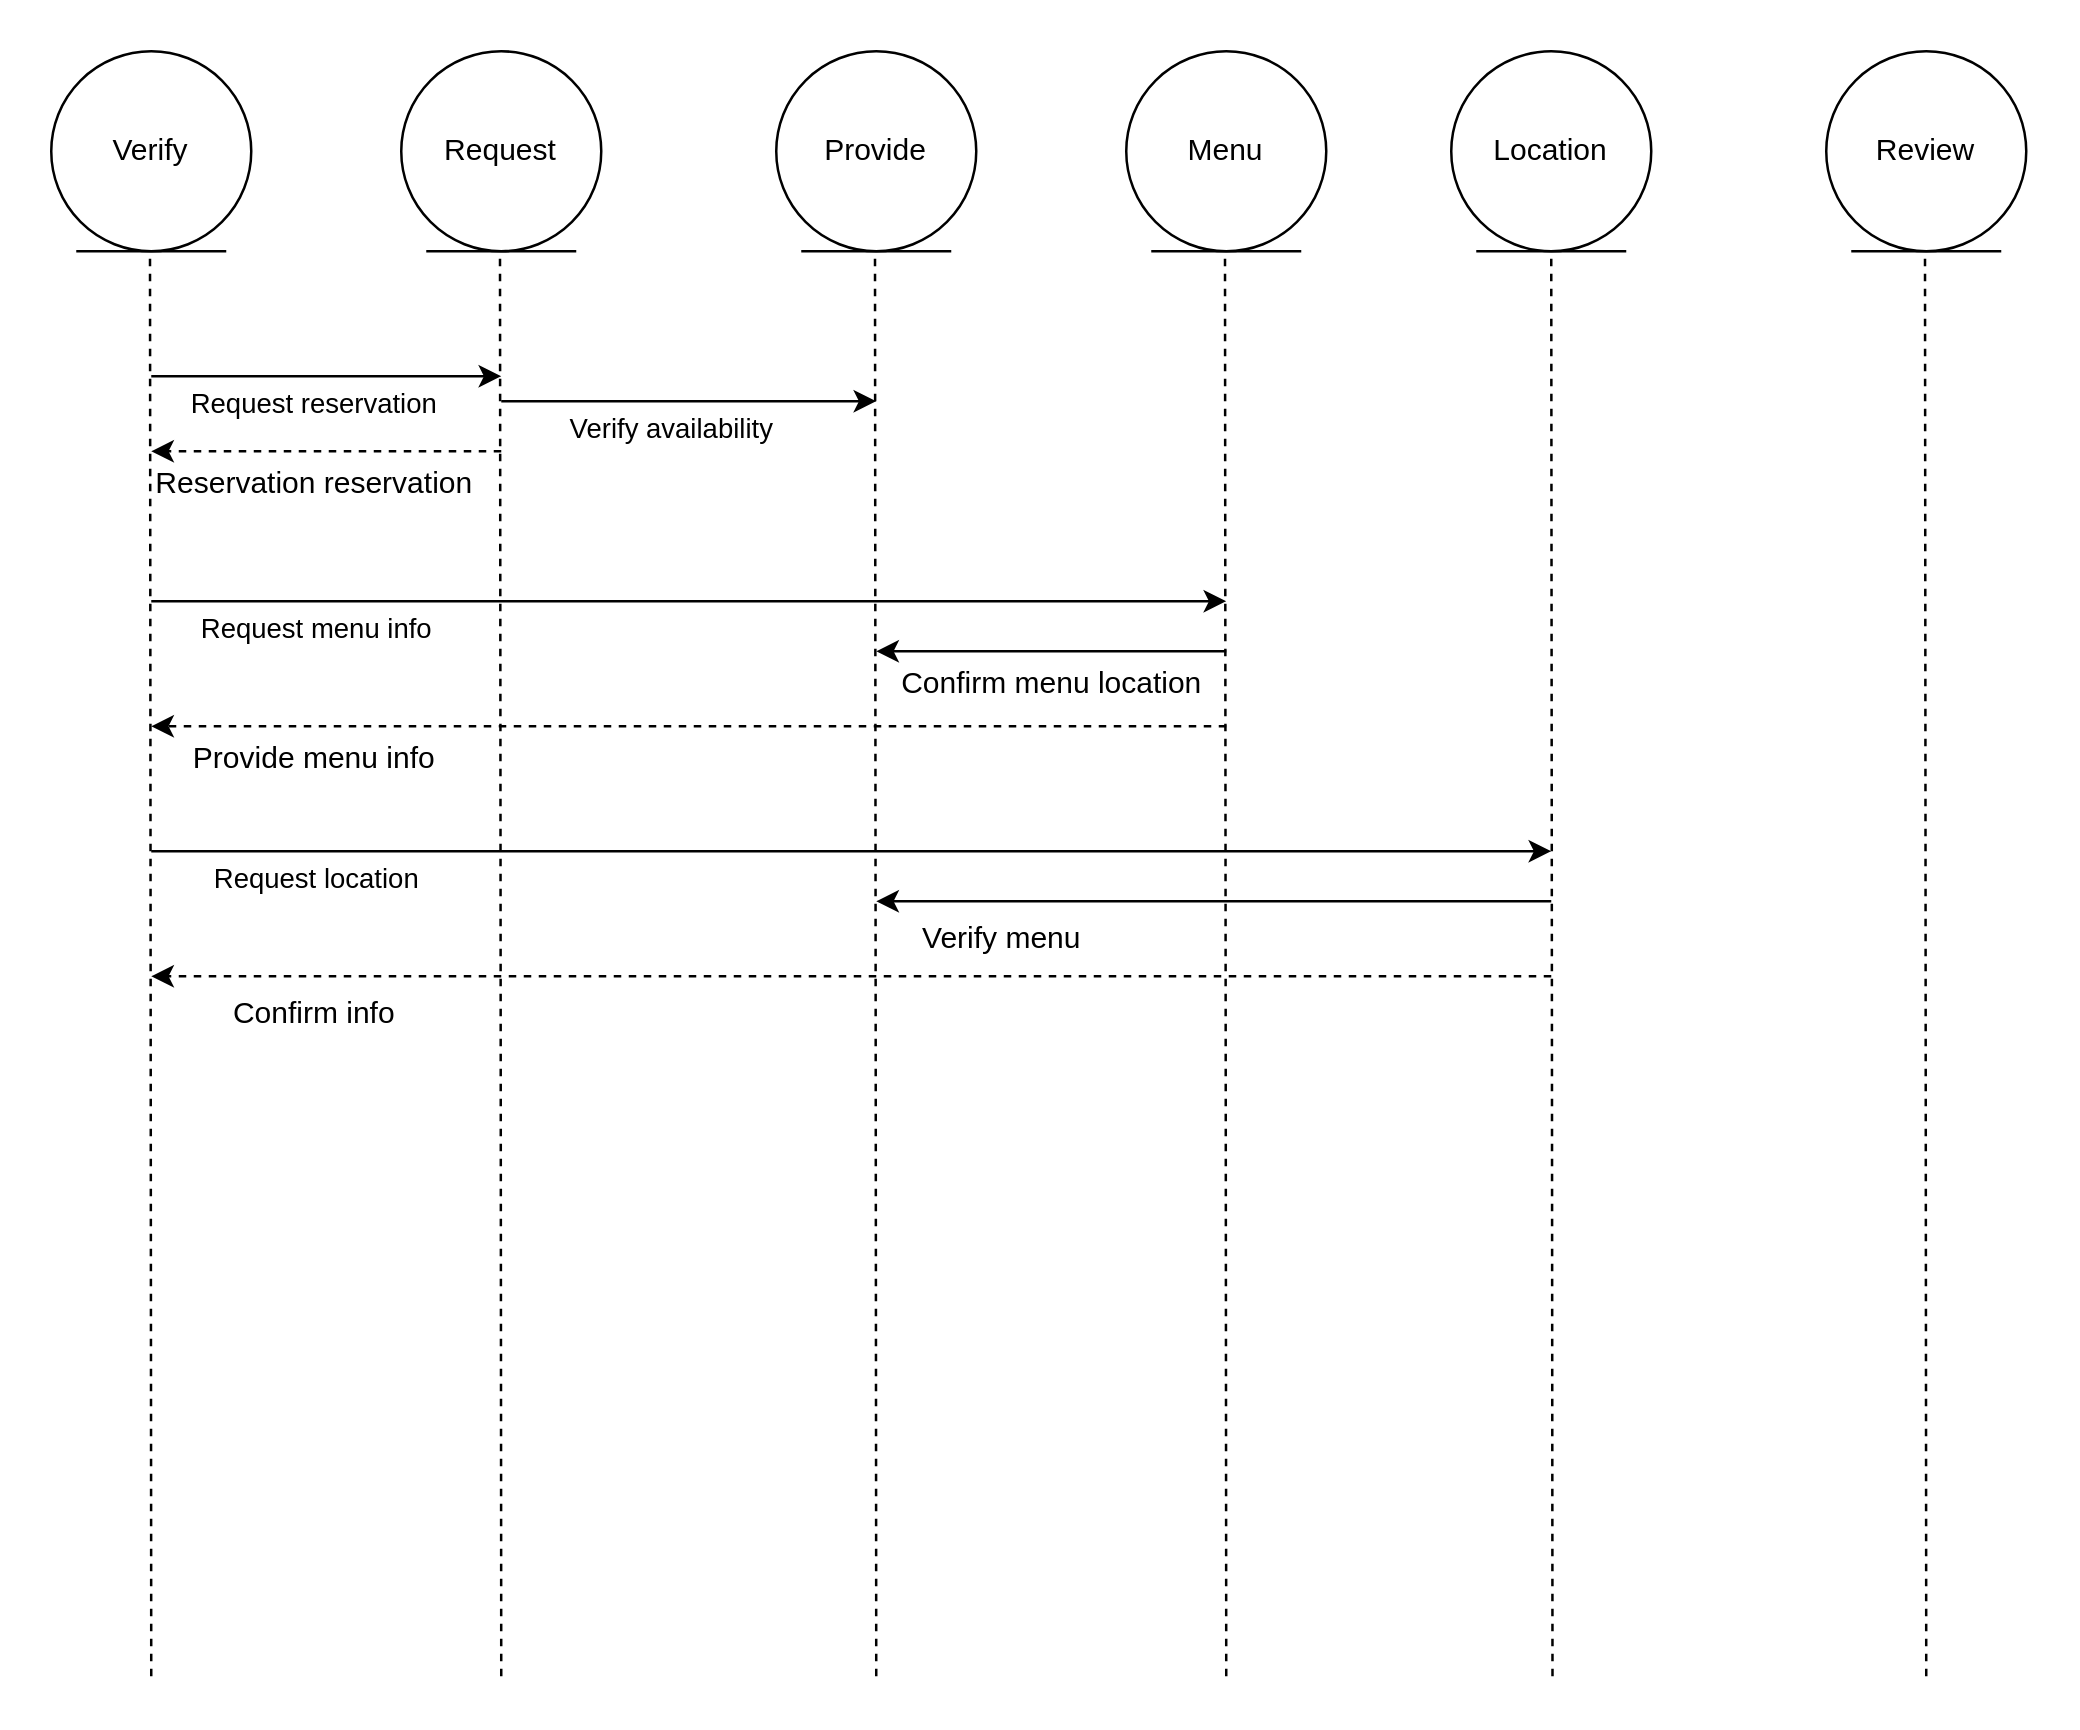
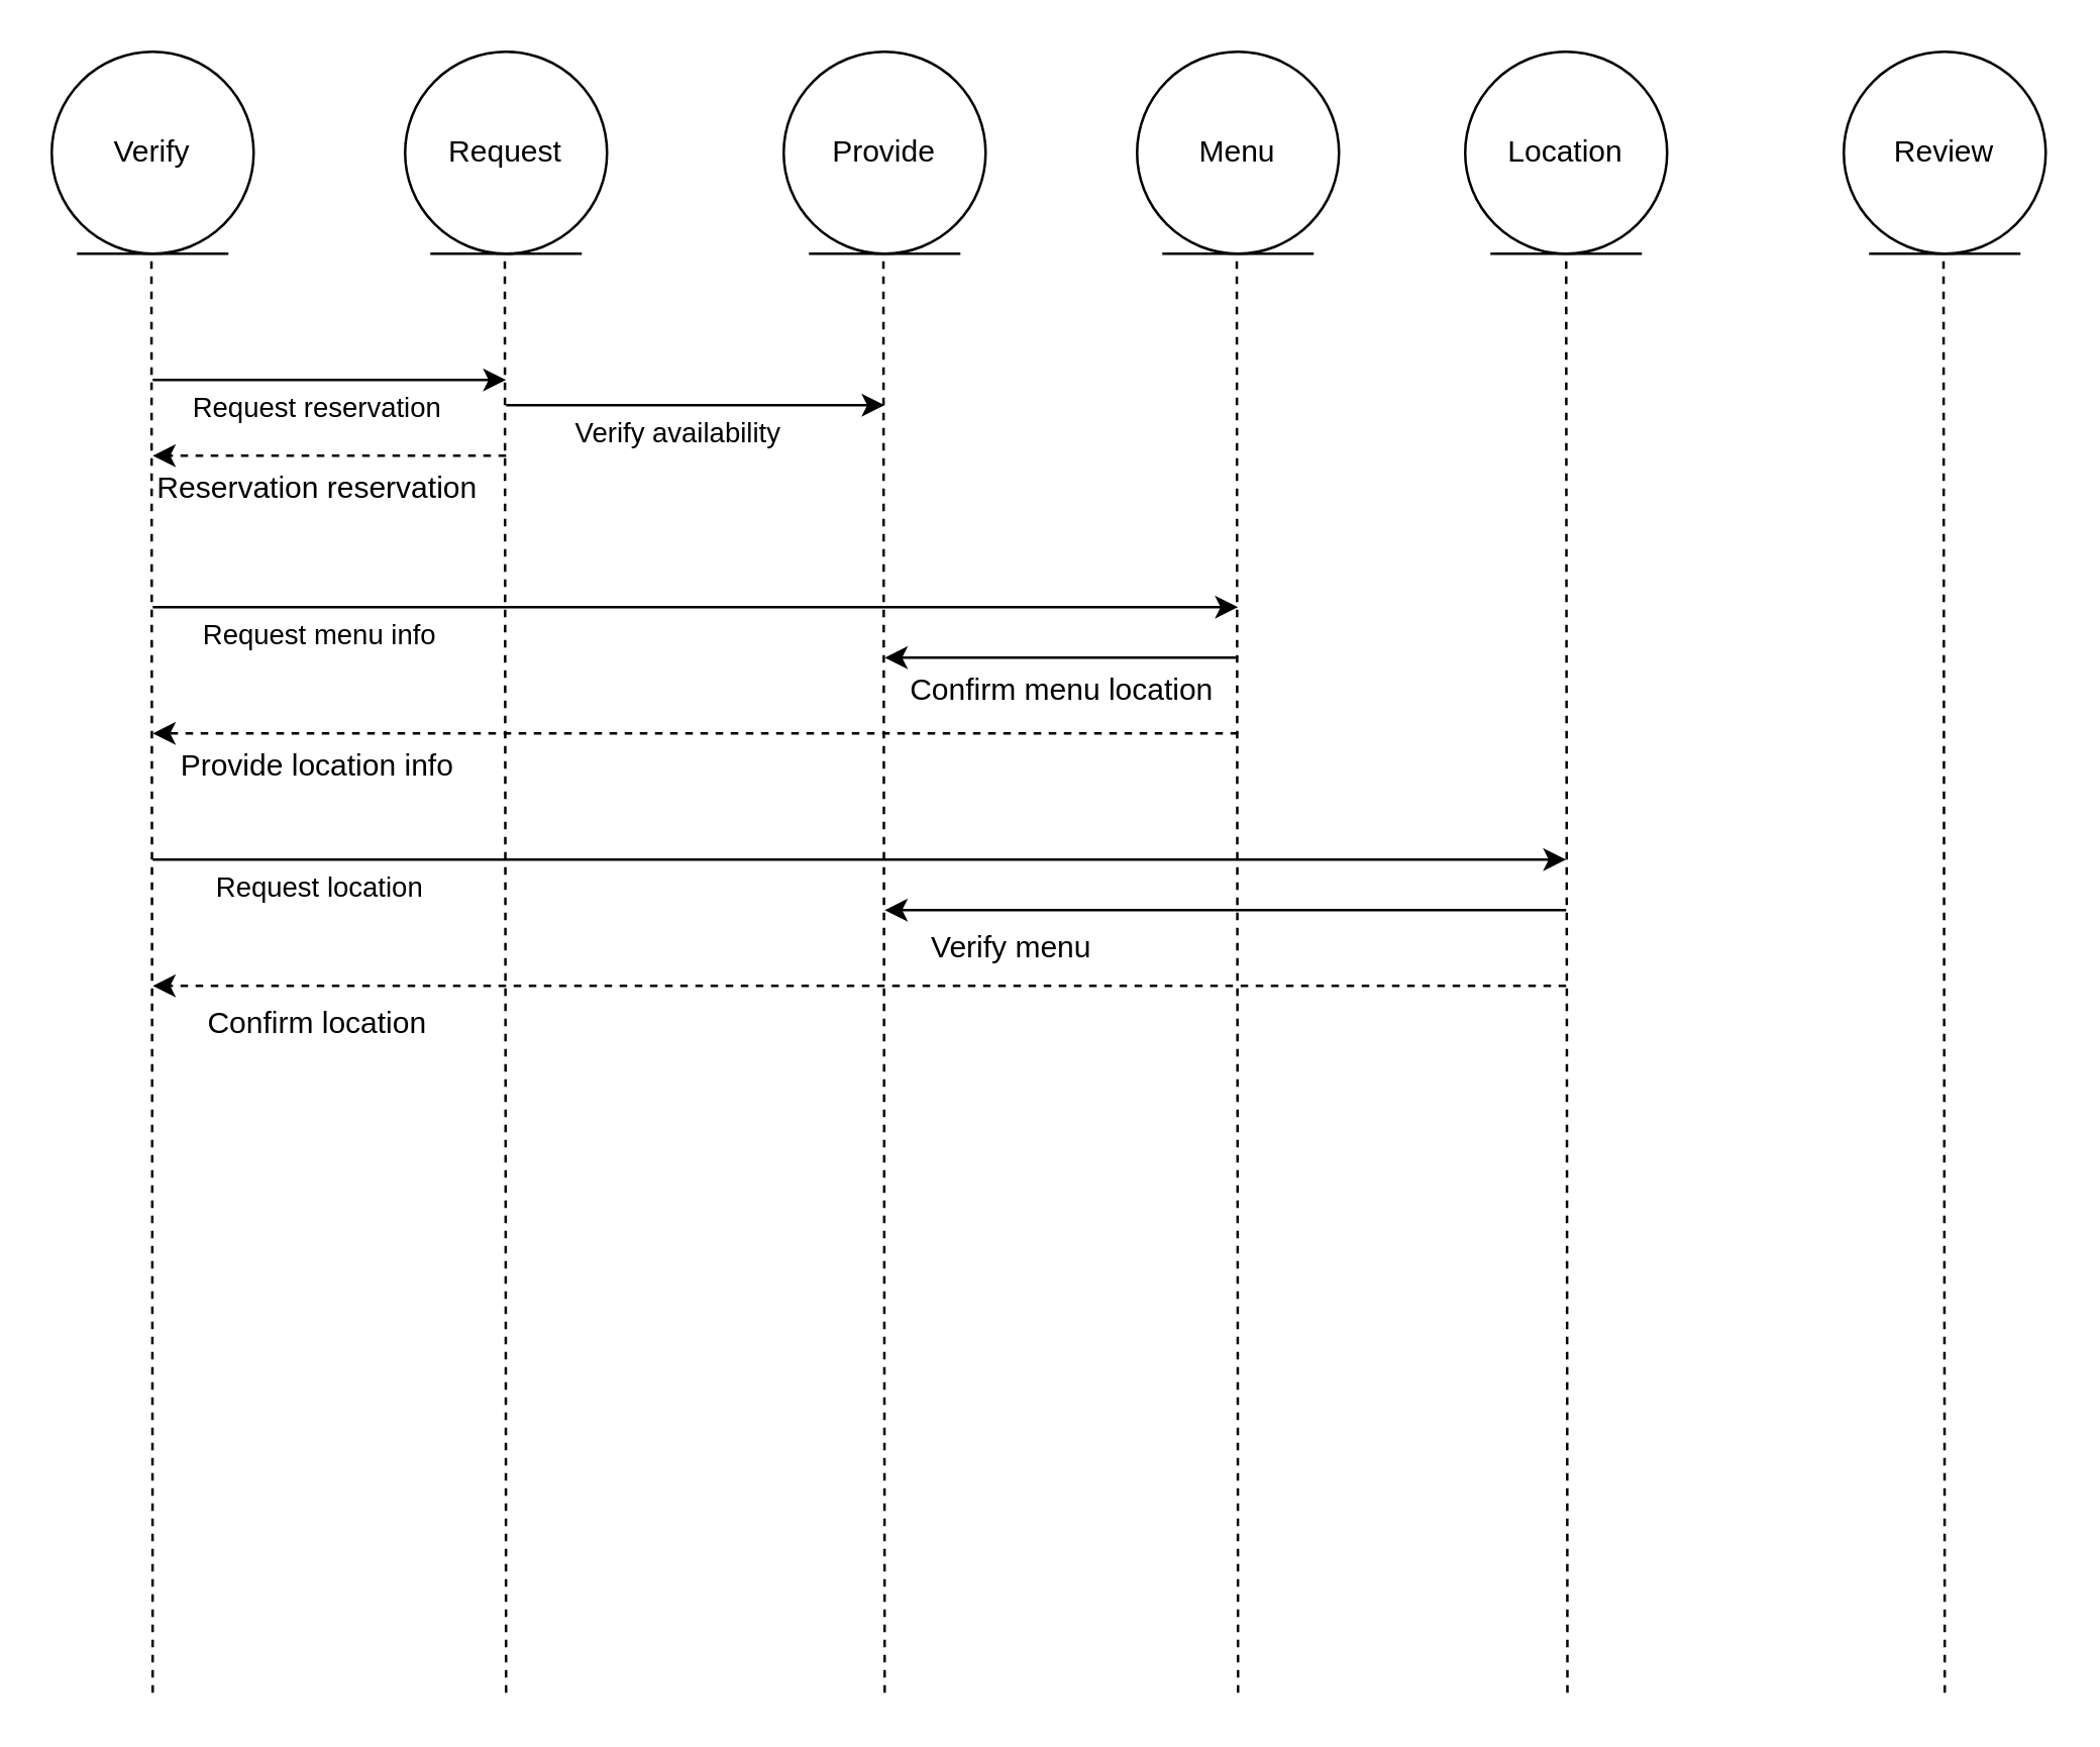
- <mxCell id="25" value="Provide menu info&lt;div&gt;&lt;br&gt;&lt;/div&gt;" style="text;html=1;align=center;verticalAlign=middle;resizable=0;points=[];autosize=1;strokeColor=none;fillColor=none;" vertex="1" parent="1"><mxGeometry x="65" y="290" width="120" height="40" as="geometry" /></mxCell>
+ <mxCell id="25" value="Provide location info&lt;div&gt;&lt;br&gt;&lt;/div&gt;" style="text;html=1;align=center;verticalAlign=middle;resizable=0;points=[];autosize=1;strokeColor=none;fillColor=none;" vertex="1" parent="1"><mxGeometry x="65" y="290" width="120" height="40" as="geometry" /></mxCell>
- <mxCell id="31" value="Confirm info" style="text;html=1;align=center;verticalAlign=middle;resizable=0;points=[];autosize=1;strokeColor=none;fillColor=none;" vertex="1" parent="1"><mxGeometry x="70" y="390" width="110" height="30" as="geometry" /></mxCell>
+ <mxCell id="31" value="Confirm location" style="text;html=1;align=center;verticalAlign=middle;resizable=0;points=[];autosize=1;strokeColor=none;fillColor=none;" vertex="1" parent="1"><mxGeometry x="70" y="390" width="110" height="30" as="geometry" /></mxCell>
